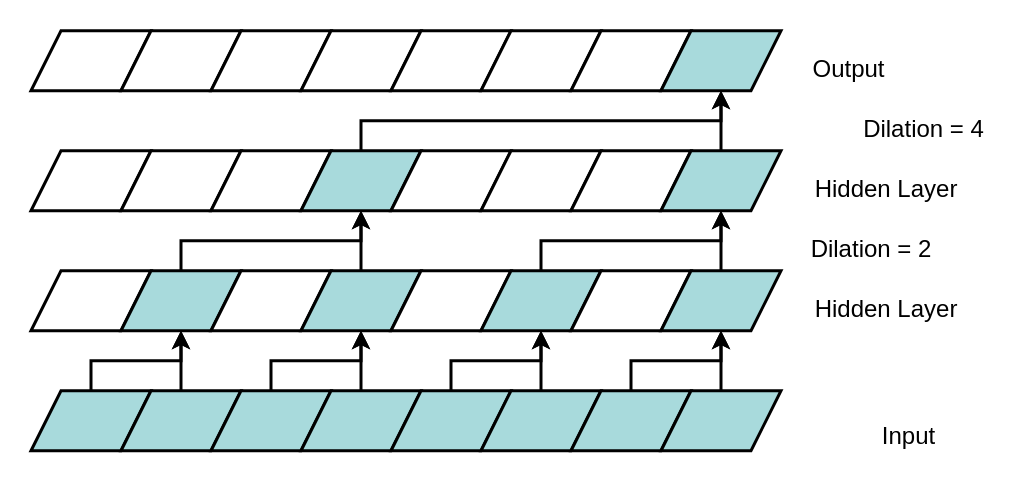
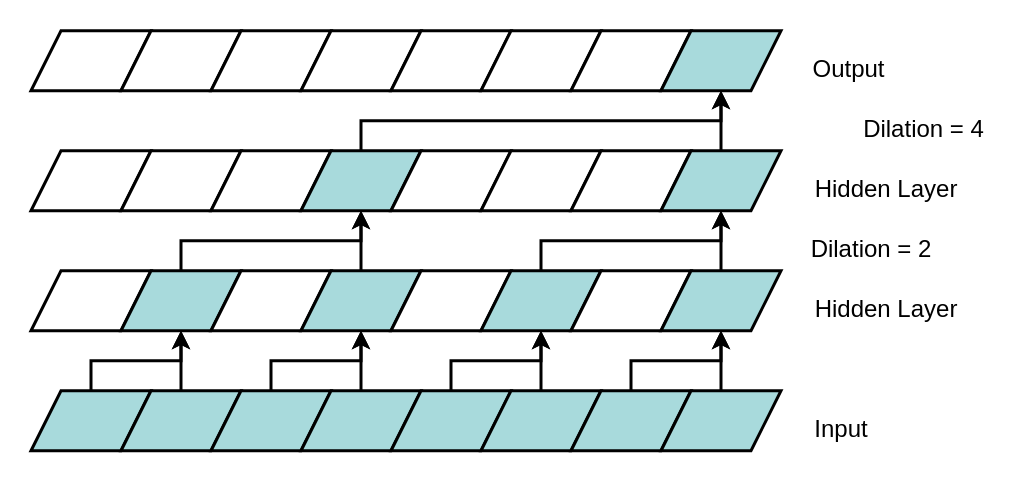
- <mxCell id="48" value="Input" style="text;html=1;align=center;verticalAlign=middle;resizable=0;points=[];autosize=1;strokeColor=none;fillColor=none;fontSize=16;" vertex="1" parent="1"><mxGeometry x="575" y="275" width="60" height="30" as="geometry" /></mxCell>
+ <mxCell id="48" value="Input" style="text;html=1;align=center;verticalAlign=middle;resizable=0;points=[];autosize=1;strokeColor=none;fillColor=none;fontSize=16;" vertex="1" parent="1"><mxGeometry x="530" y="270" width="60" height="30" as="geometry" /></mxCell>
